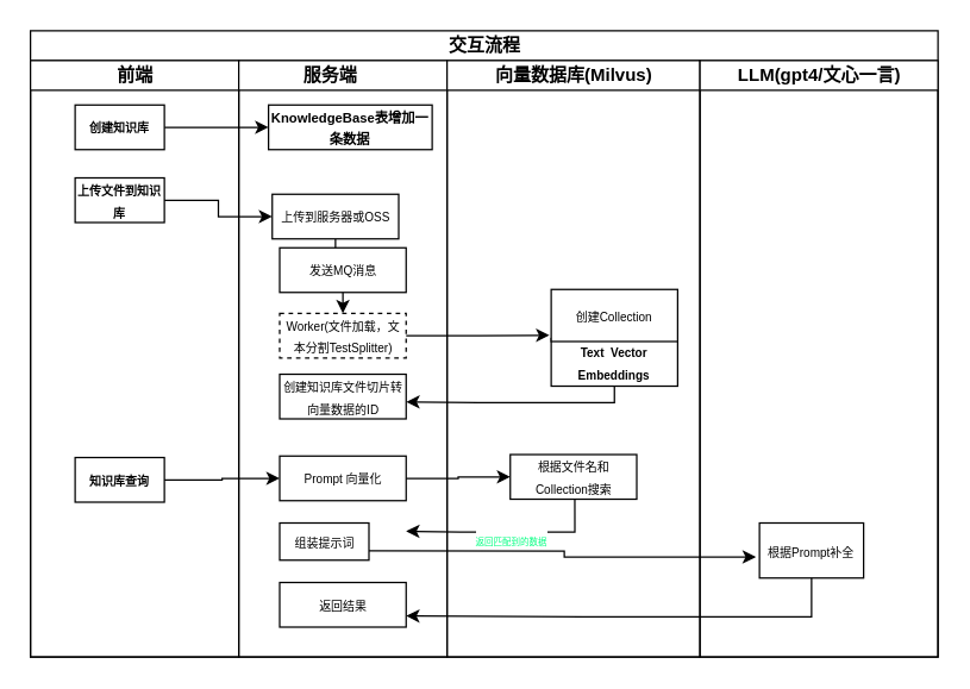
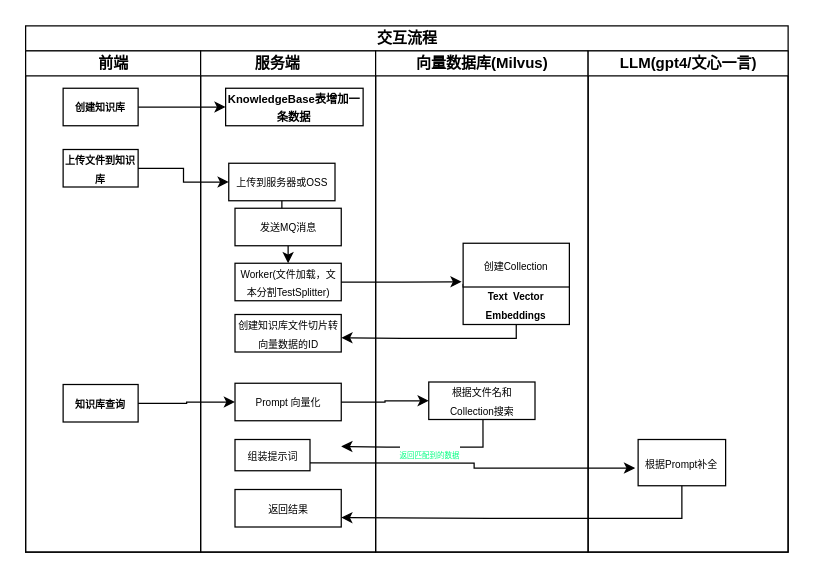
- <mxCell id="14" value="&lt;span style=&quot;font-size: 8px;&quot;&gt;Worker(文件加载，文本分割TestSplitter)&lt;/span&gt;" style="rounded=0;whiteSpace=wrap;html=1;dashed=1;" parent="8" vertex="1"><mxGeometry x="27.5" y="170" width="85" height="30" as="geometry" /></mxCell>
+ <mxCell id="14" value="&lt;span style=&quot;font-size: 8px;&quot;&gt;Worker(文件加载，文本分割TestSplitter)&lt;/span&gt;" style="rounded=0;whiteSpace=wrap;html=1;" parent="8" vertex="1"><mxGeometry x="27.5" y="170" width="85" height="30" as="geometry" /></mxCell>
